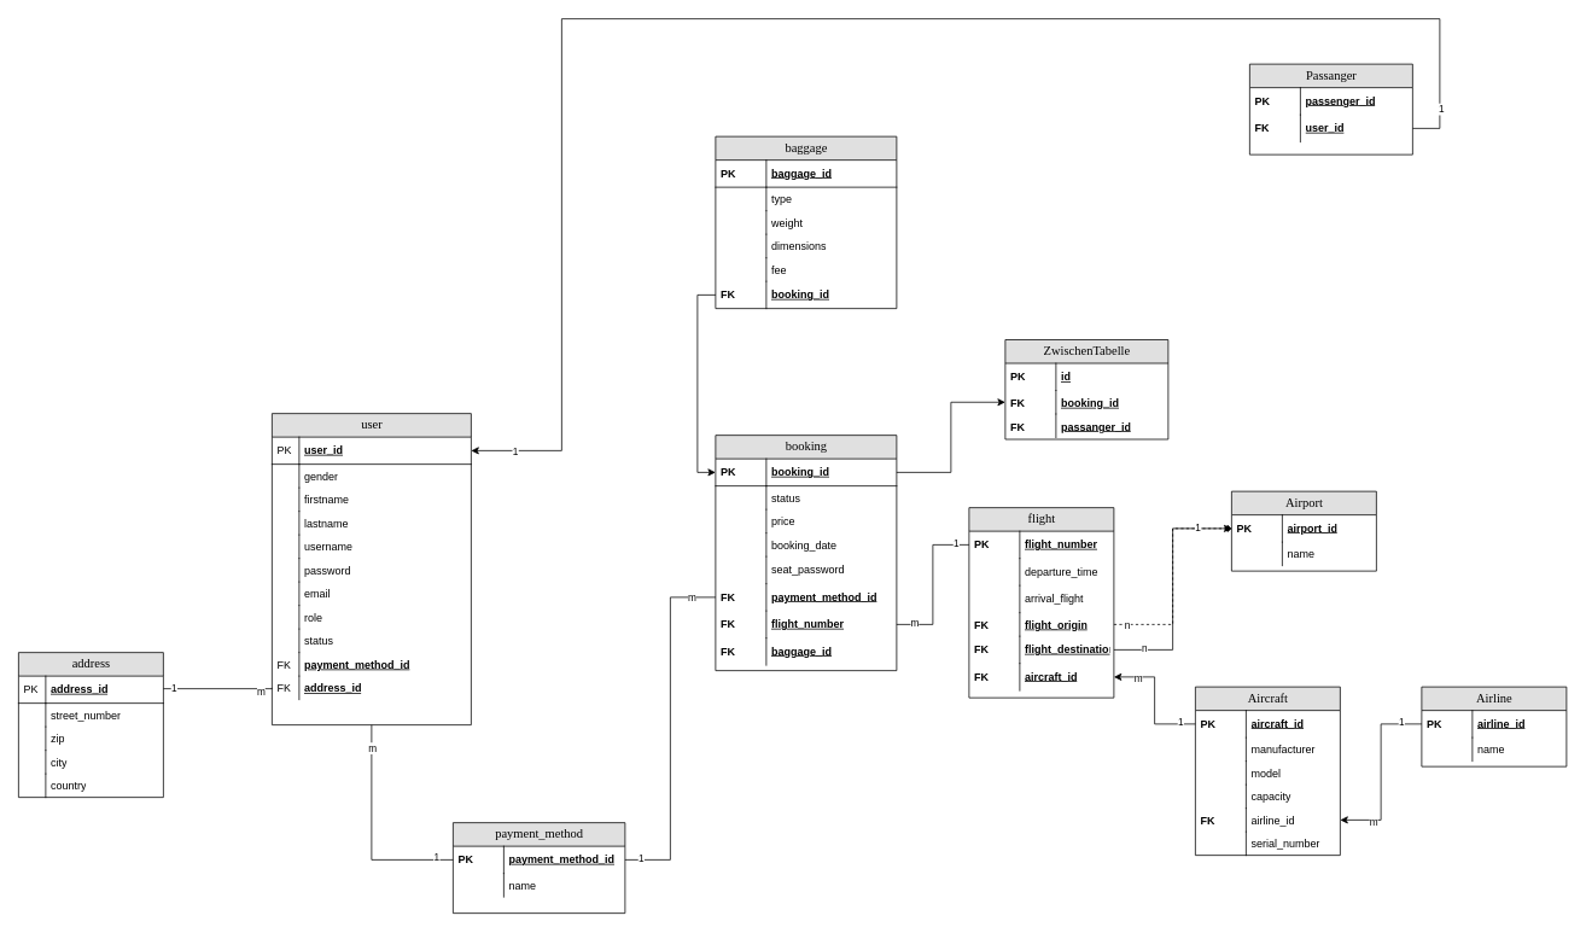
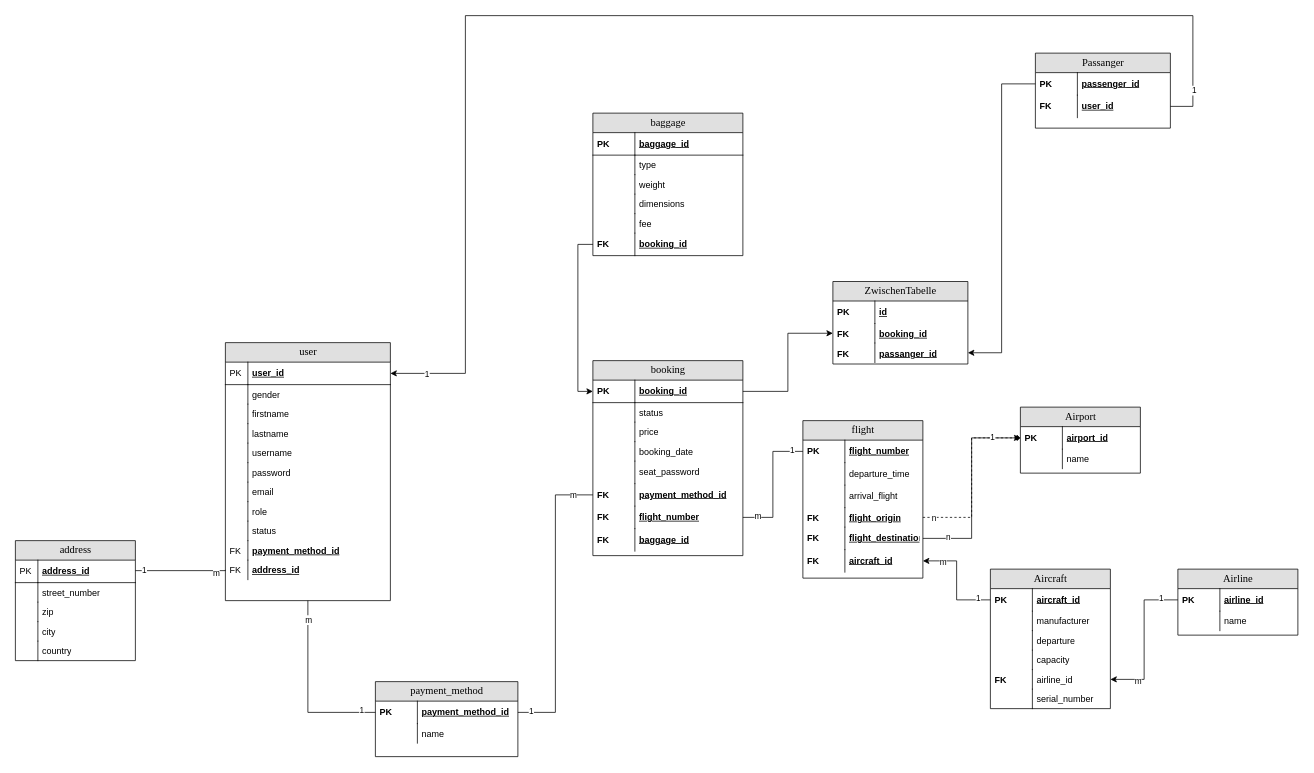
+ <mxCell id="134" style="edgeStyle=orthogonalEdgeStyle;rounded=0;orthogonalLoop=1;jettySize=auto;html=1;" parent="1" source="73" target="119" edge="1"><mxGeometry relative="1" as="geometry" /></mxCell>
- <mxCell id="98" value="model" style="shape=partialRectangle;top=0;left=0;right=0;bottom=0;html=1;align=left;verticalAlign=top;fillColor=none;spacingLeft=60;spacingRight=4;whiteSpace=wrap;overflow=hidden;rotatable=0;points=[[0,0.5],[1,0.5]];portConstraint=eastwest;dropTarget=0;" parent="93" vertex="1"><mxGeometry y="82" width="160" height="26" as="geometry" /></mxCell>
+ <mxCell id="98" value="departure" style="shape=partialRectangle;top=0;left=0;right=0;bottom=0;html=1;align=left;verticalAlign=top;fillColor=none;spacingLeft=60;spacingRight=4;whiteSpace=wrap;overflow=hidden;rotatable=0;points=[[0,0.5],[1,0.5]];portConstraint=eastwest;dropTarget=0;" parent="93" vertex="1"><mxGeometry y="82" width="160" height="26" as="geometry" /></mxCell>
